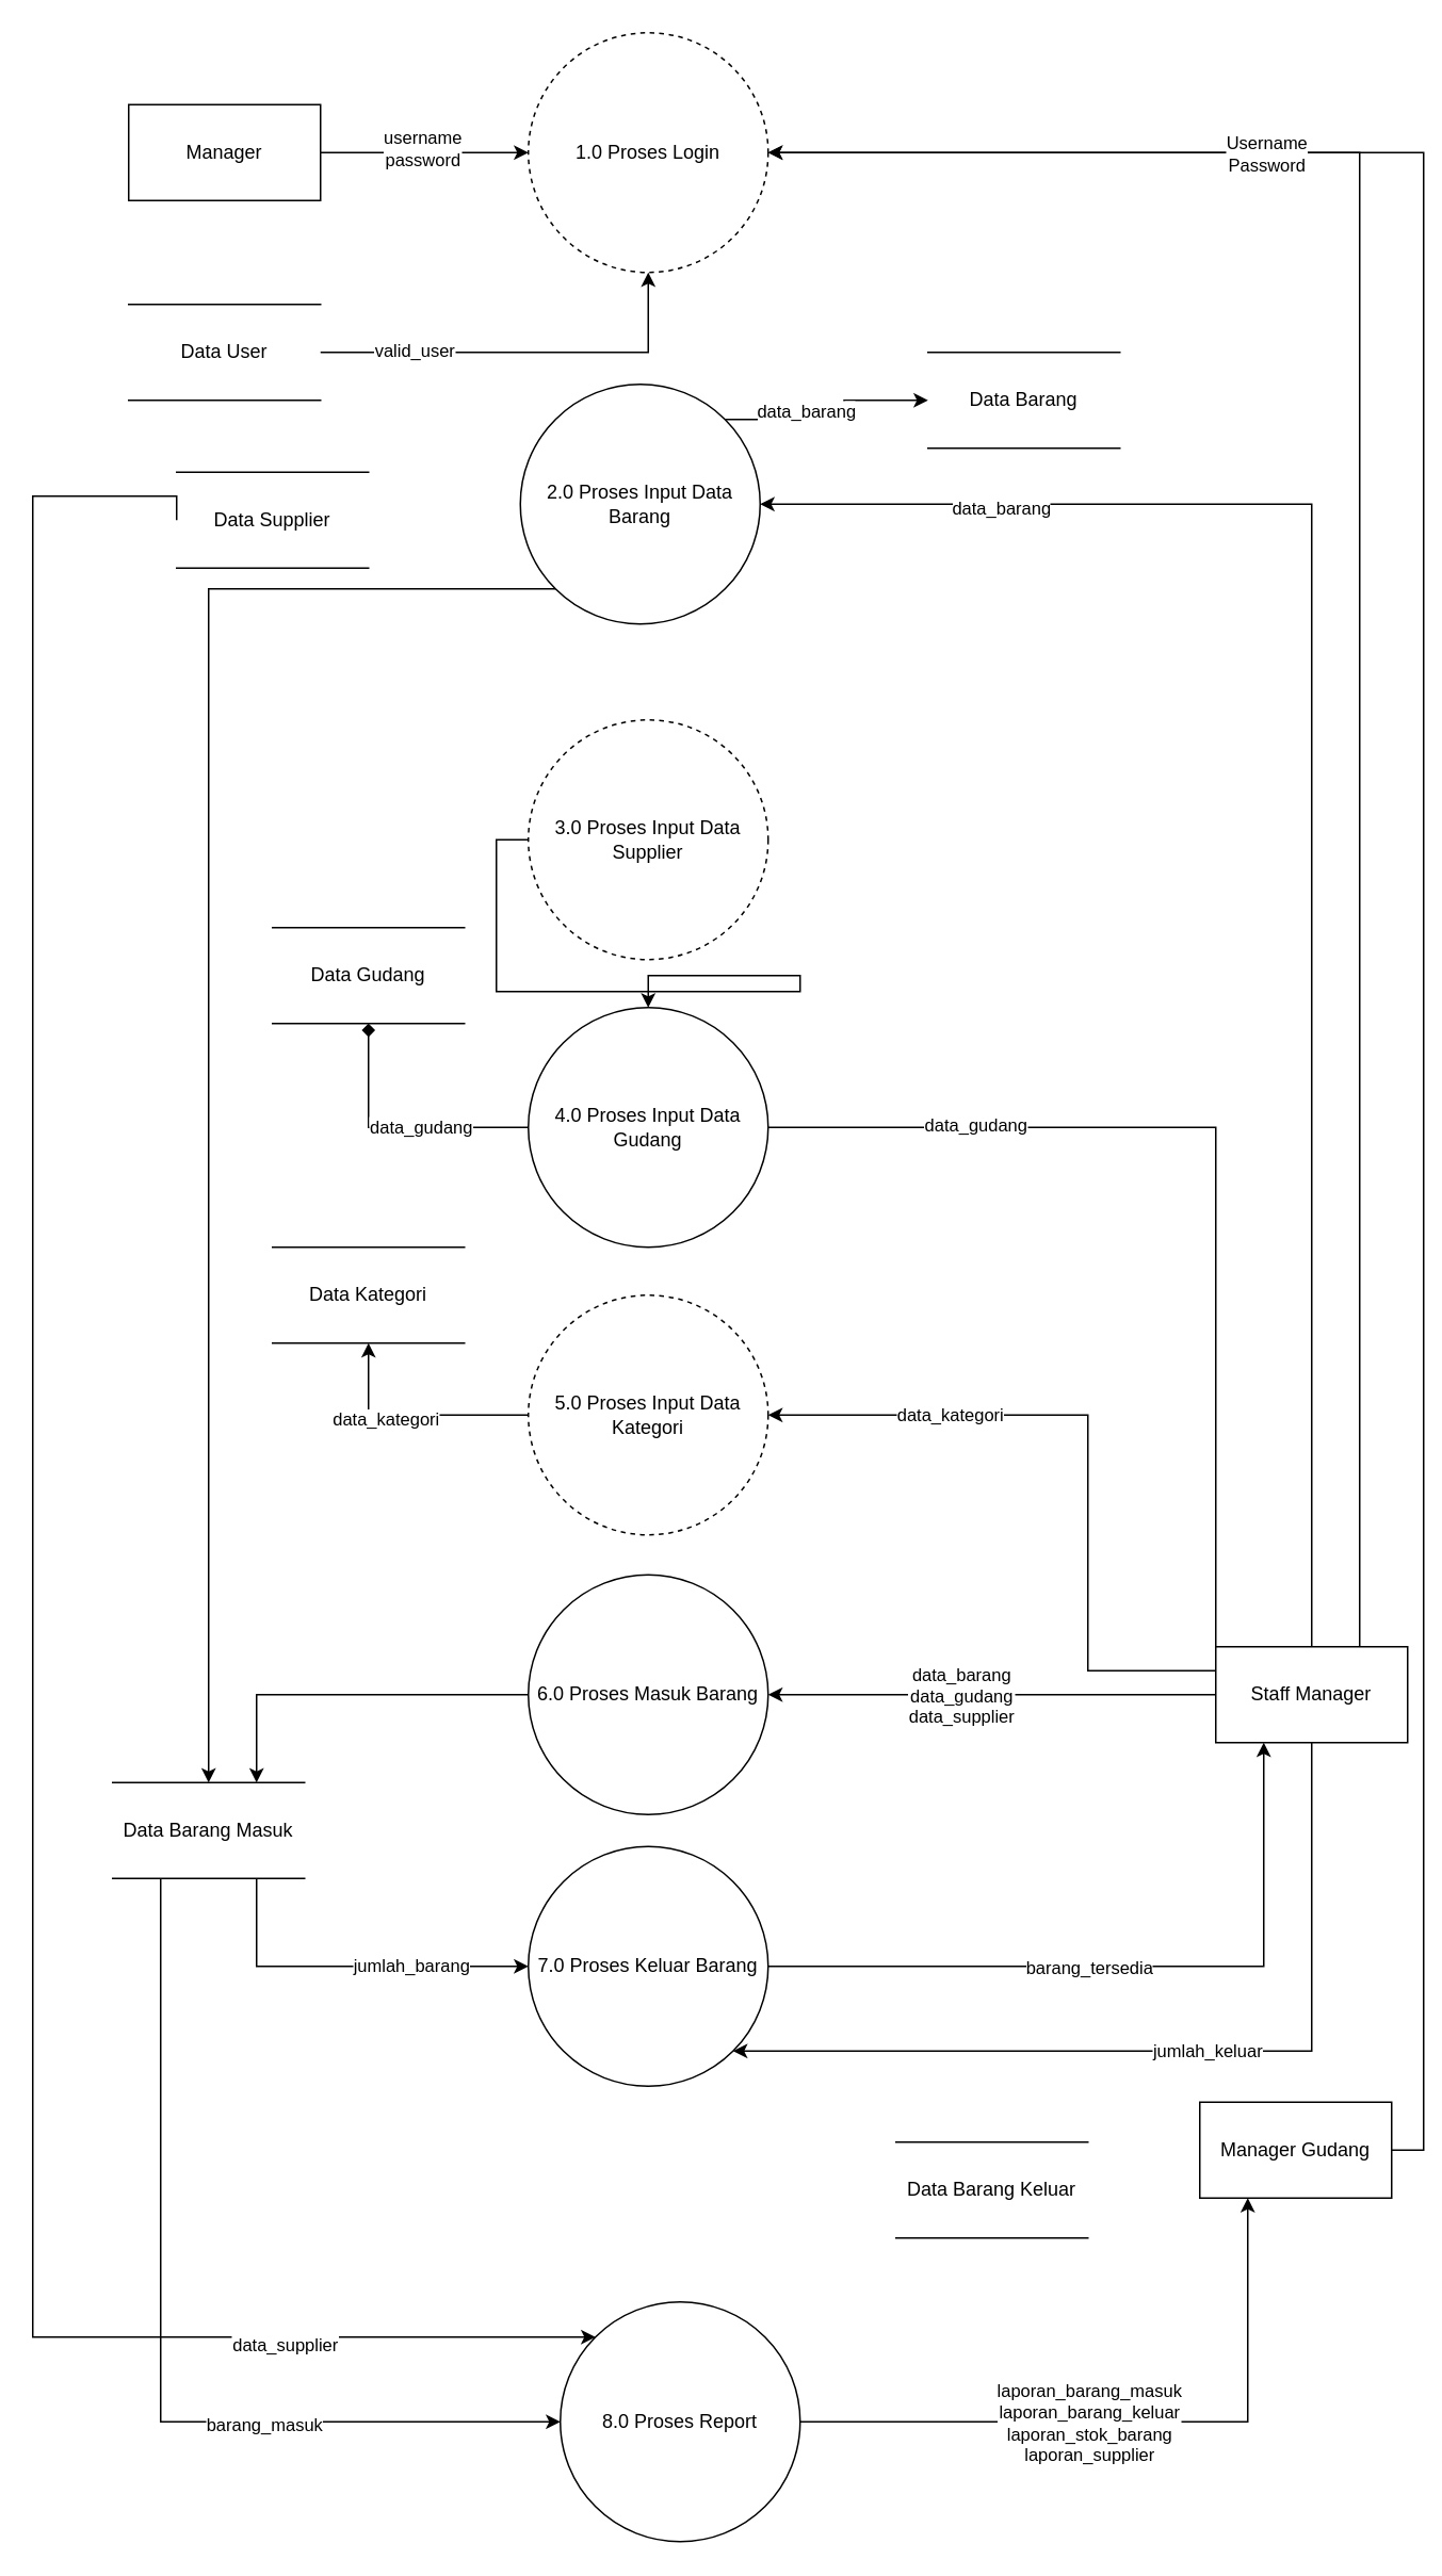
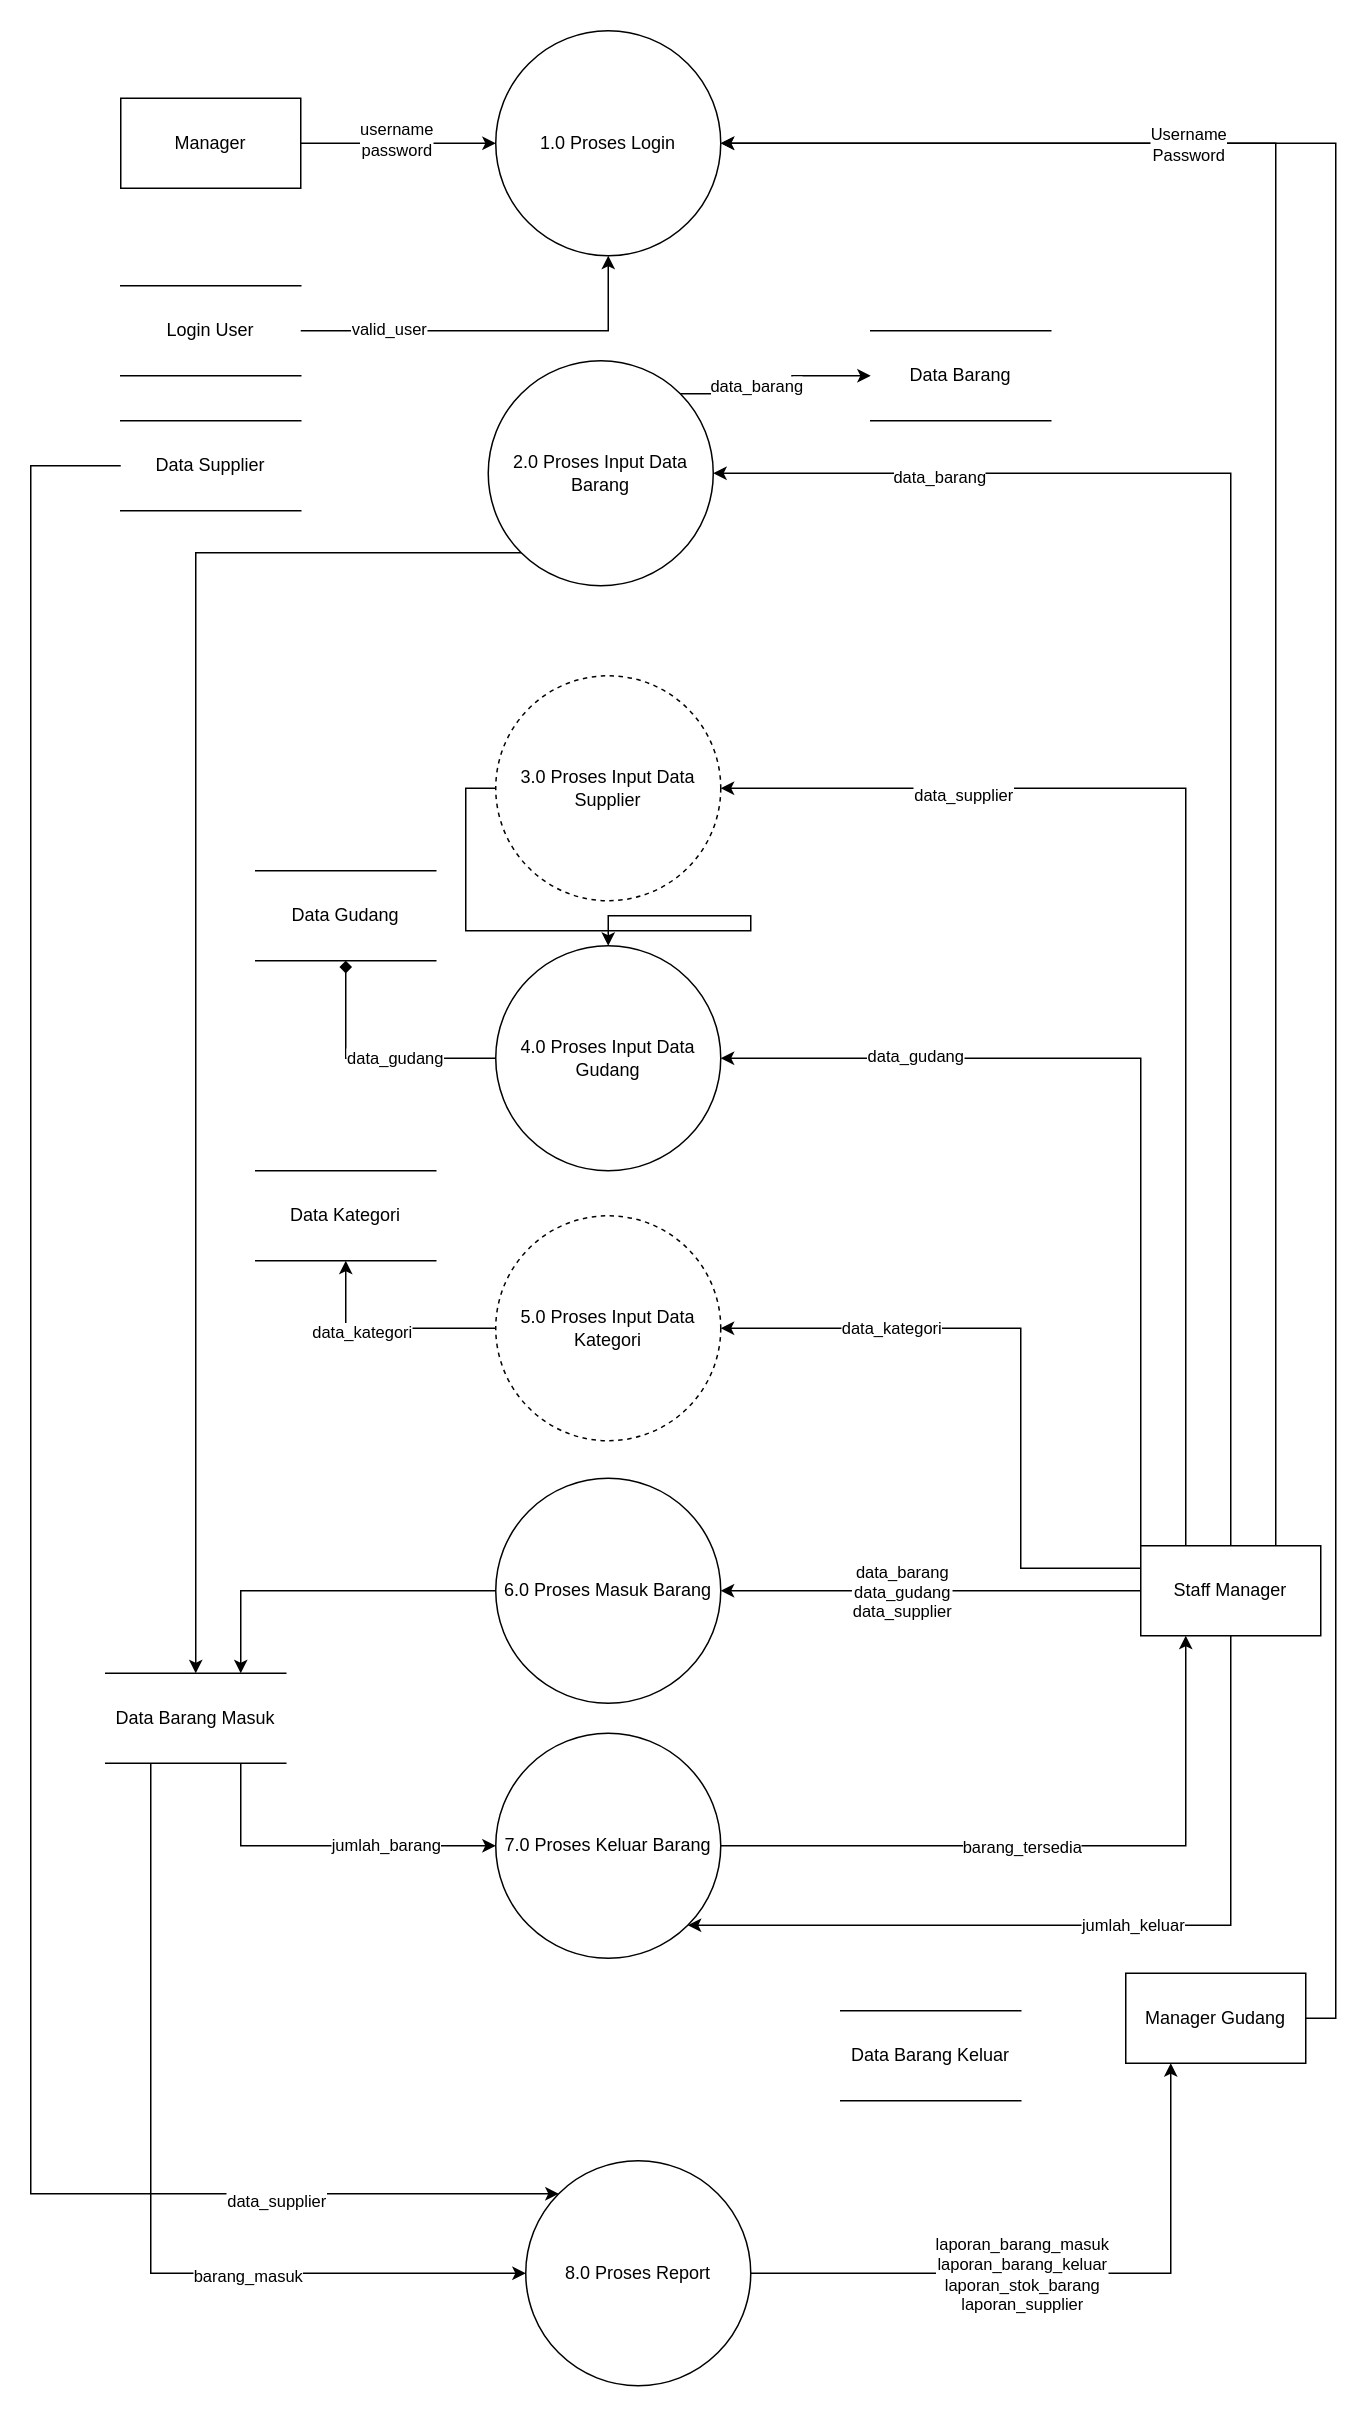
- <mxCell id="32" value="1.0 Proses Login" style="ellipse;whiteSpace=wrap;html=1;aspect=fixed;dashed=1;" parent="1" vertex="1"><mxGeometry x="330" y="20" width="150" height="150" as="geometry" /></mxCell>
+ <mxCell id="32" value="1.0 Proses Login" style="ellipse;whiteSpace=wrap;html=1;aspect=fixed;" parent="1" vertex="1"><mxGeometry x="330" y="20" width="150" height="150" as="geometry" /></mxCell>
- <mxCell id="38" value="Data User" style="shape=partialRectangle;whiteSpace=wrap;html=1;left=0;right=0;fillColor=none;" parent="1" vertex="1"><mxGeometry x="80" y="190" width="120" height="60" as="geometry" /></mxCell>
+ <mxCell id="38" value="Login User" style="shape=partialRectangle;whiteSpace=wrap;html=1;left=0;right=0;fillColor=none;" parent="1" vertex="1"><mxGeometry x="80" y="190" width="120" height="60" as="geometry" /></mxCell>
- <mxCell id="45" value="Data Supplier" style="shape=partialRectangle;whiteSpace=wrap;html=1;left=0;right=0;fillColor=none;" parent="1" vertex="1"><mxGeometry x="110" y="295" width="120" height="60" as="geometry" /></mxCell>
+ <mxCell id="45" value="Data Supplier" style="shape=partialRectangle;whiteSpace=wrap;html=1;left=0;right=0;fillColor=none;" parent="1" vertex="1"><mxGeometry x="80" y="280" width="120" height="60" as="geometry" /></mxCell>
- <mxCell id="11" style="edgeStyle=orthogonalEdgeStyle;rounded=0;orthogonalLoop=1;jettySize=auto;html=1;exitX=0;exitY=0;exitDx=0;exitDy=0;entryX=1;entryY=0.5;entryDx=0;entryDy=0;endArrow=none;" parent="1" source="17" target="54" edge="1"><mxGeometry relative="1" as="geometry" /></mxCell>
+ <mxCell id="11" style="edgeStyle=orthogonalEdgeStyle;rounded=0;orthogonalLoop=1;jettySize=auto;html=1;exitX=0;exitY=0;exitDx=0;exitDy=0;entryX=1;entryY=0.5;entryDx=0;entryDy=0;" parent="1" source="17" target="54" edge="1"><mxGeometry relative="1" as="geometry" /></mxCell>
+ <mxCell id="13" style="edgeStyle=orthogonalEdgeStyle;rounded=0;orthogonalLoop=1;jettySize=auto;html=1;exitX=0.25;exitY=0;exitDx=0;exitDy=0;entryX=1;entryY=0.5;entryDx=0;entryDy=0;" parent="1" source="17" target="51" edge="1"><mxGeometry relative="1" as="geometry" /></mxCell>
+ <mxCell id="14" value="data_supplier" style="edgeLabel;html=1;align=center;verticalAlign=middle;resizable=0;points=[];" parent="13" vertex="1" connectable="0"><mxGeometry x="0.606" y="4" relative="1" as="geometry"><mxPoint as="offset" /></mxGeometry></mxCell>
